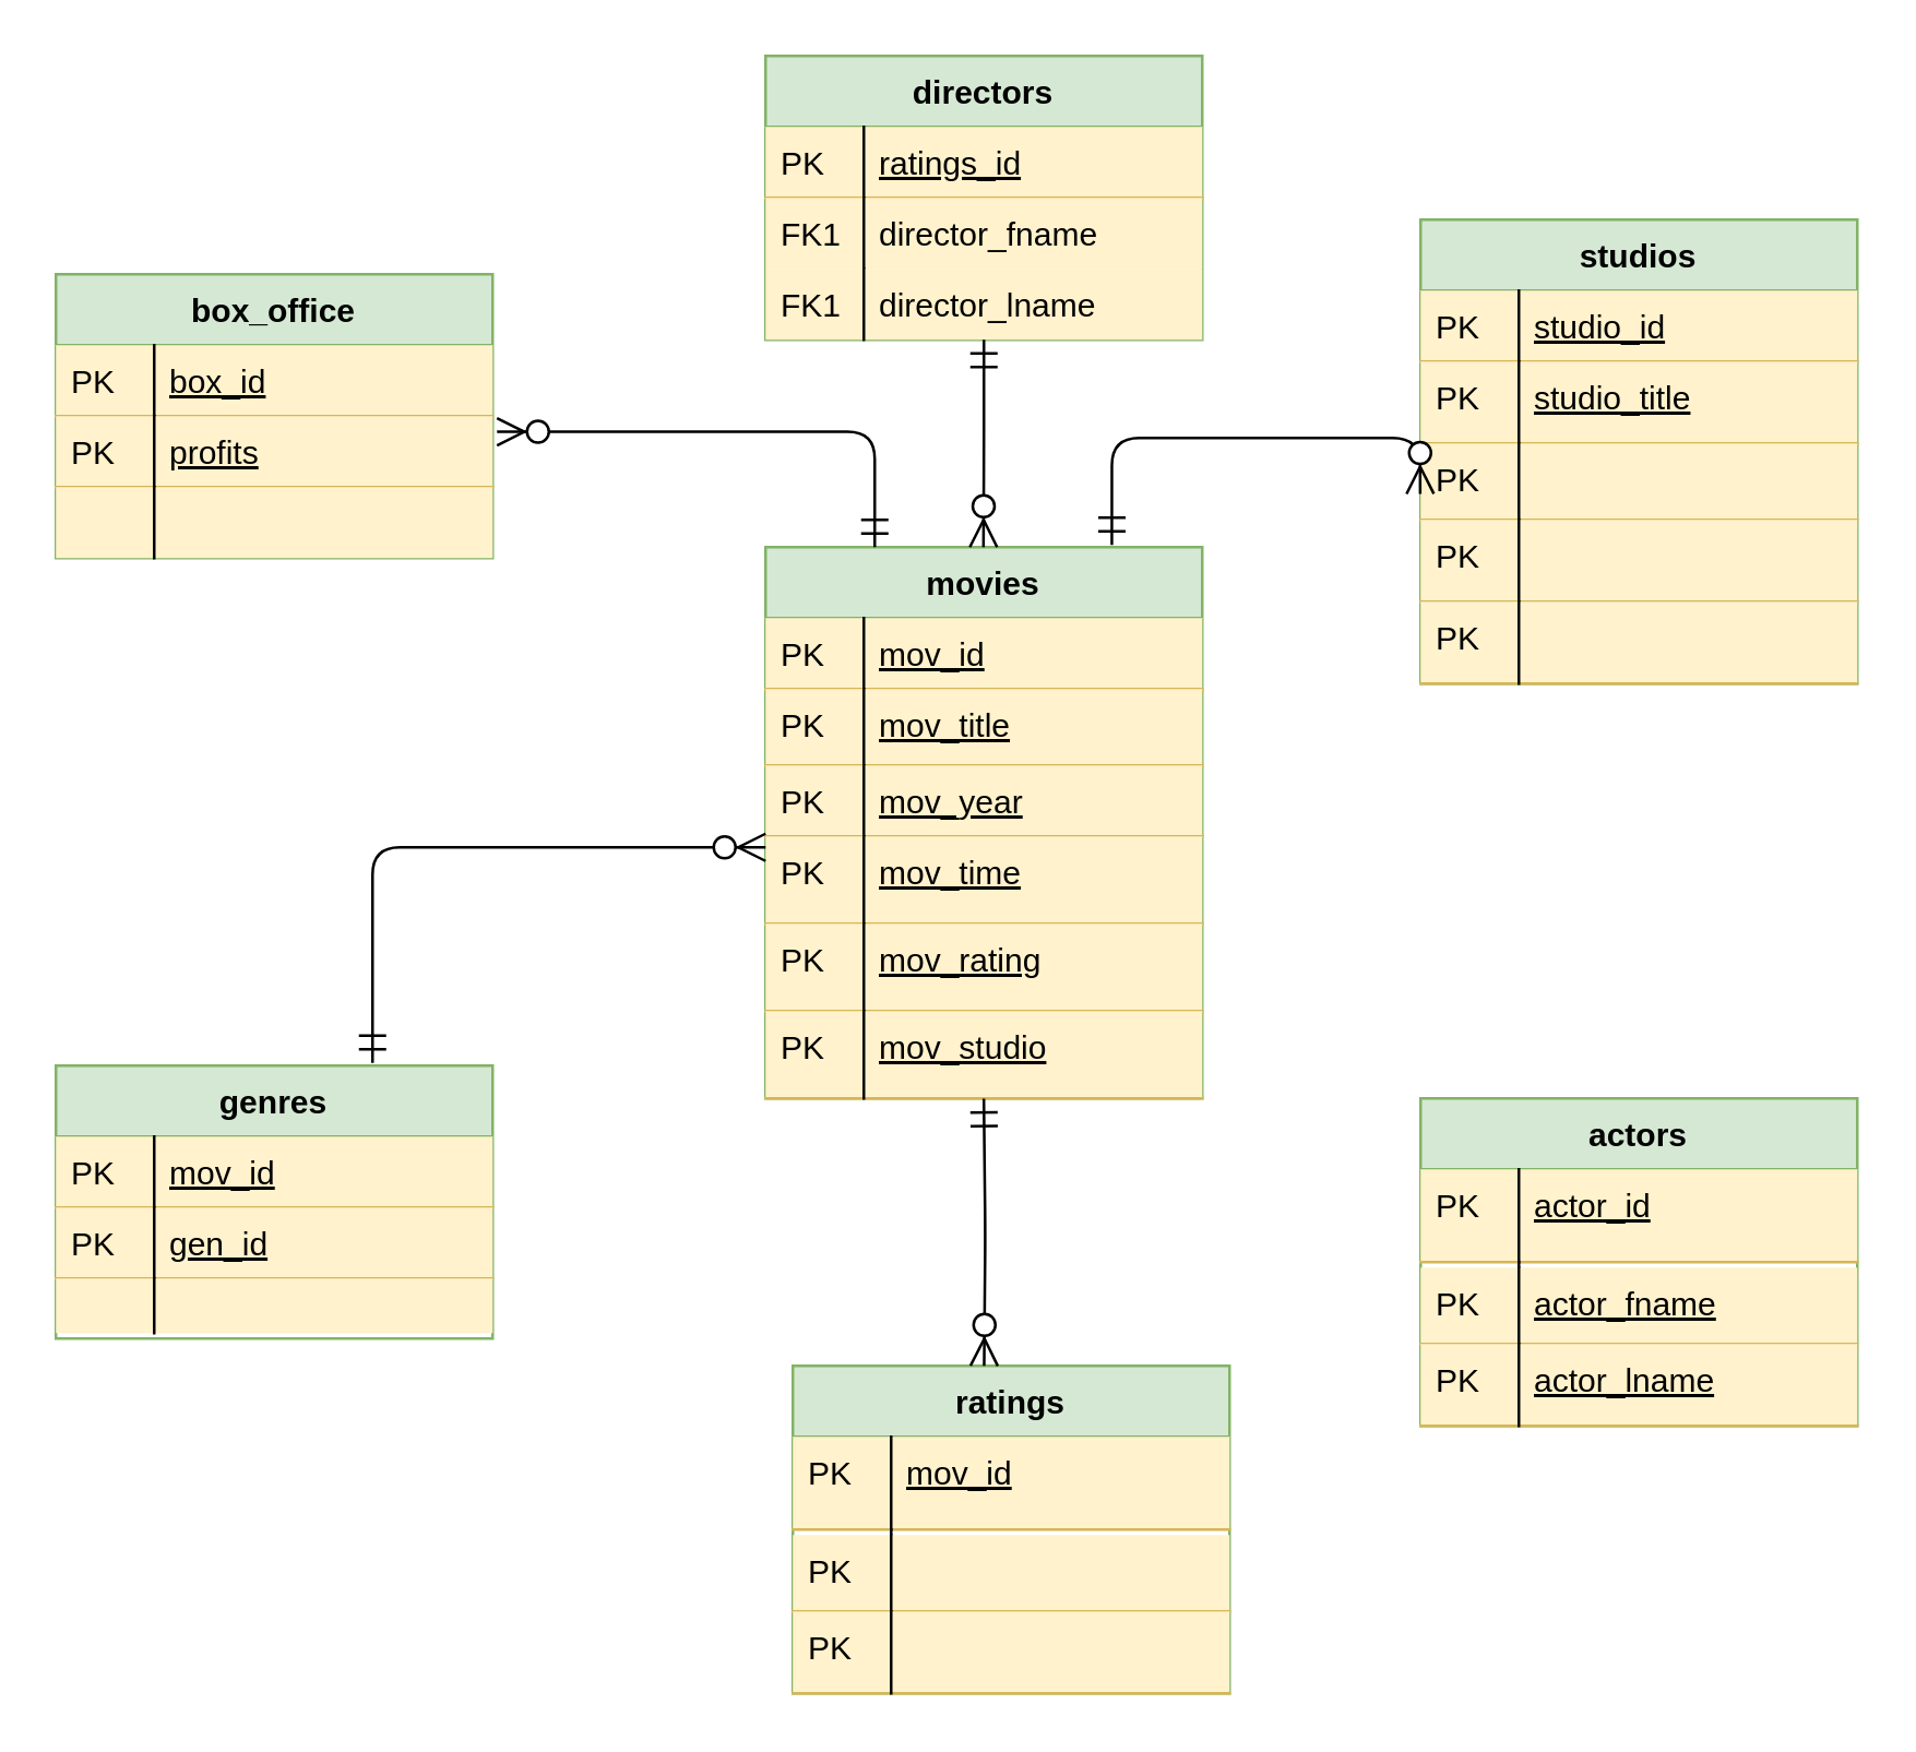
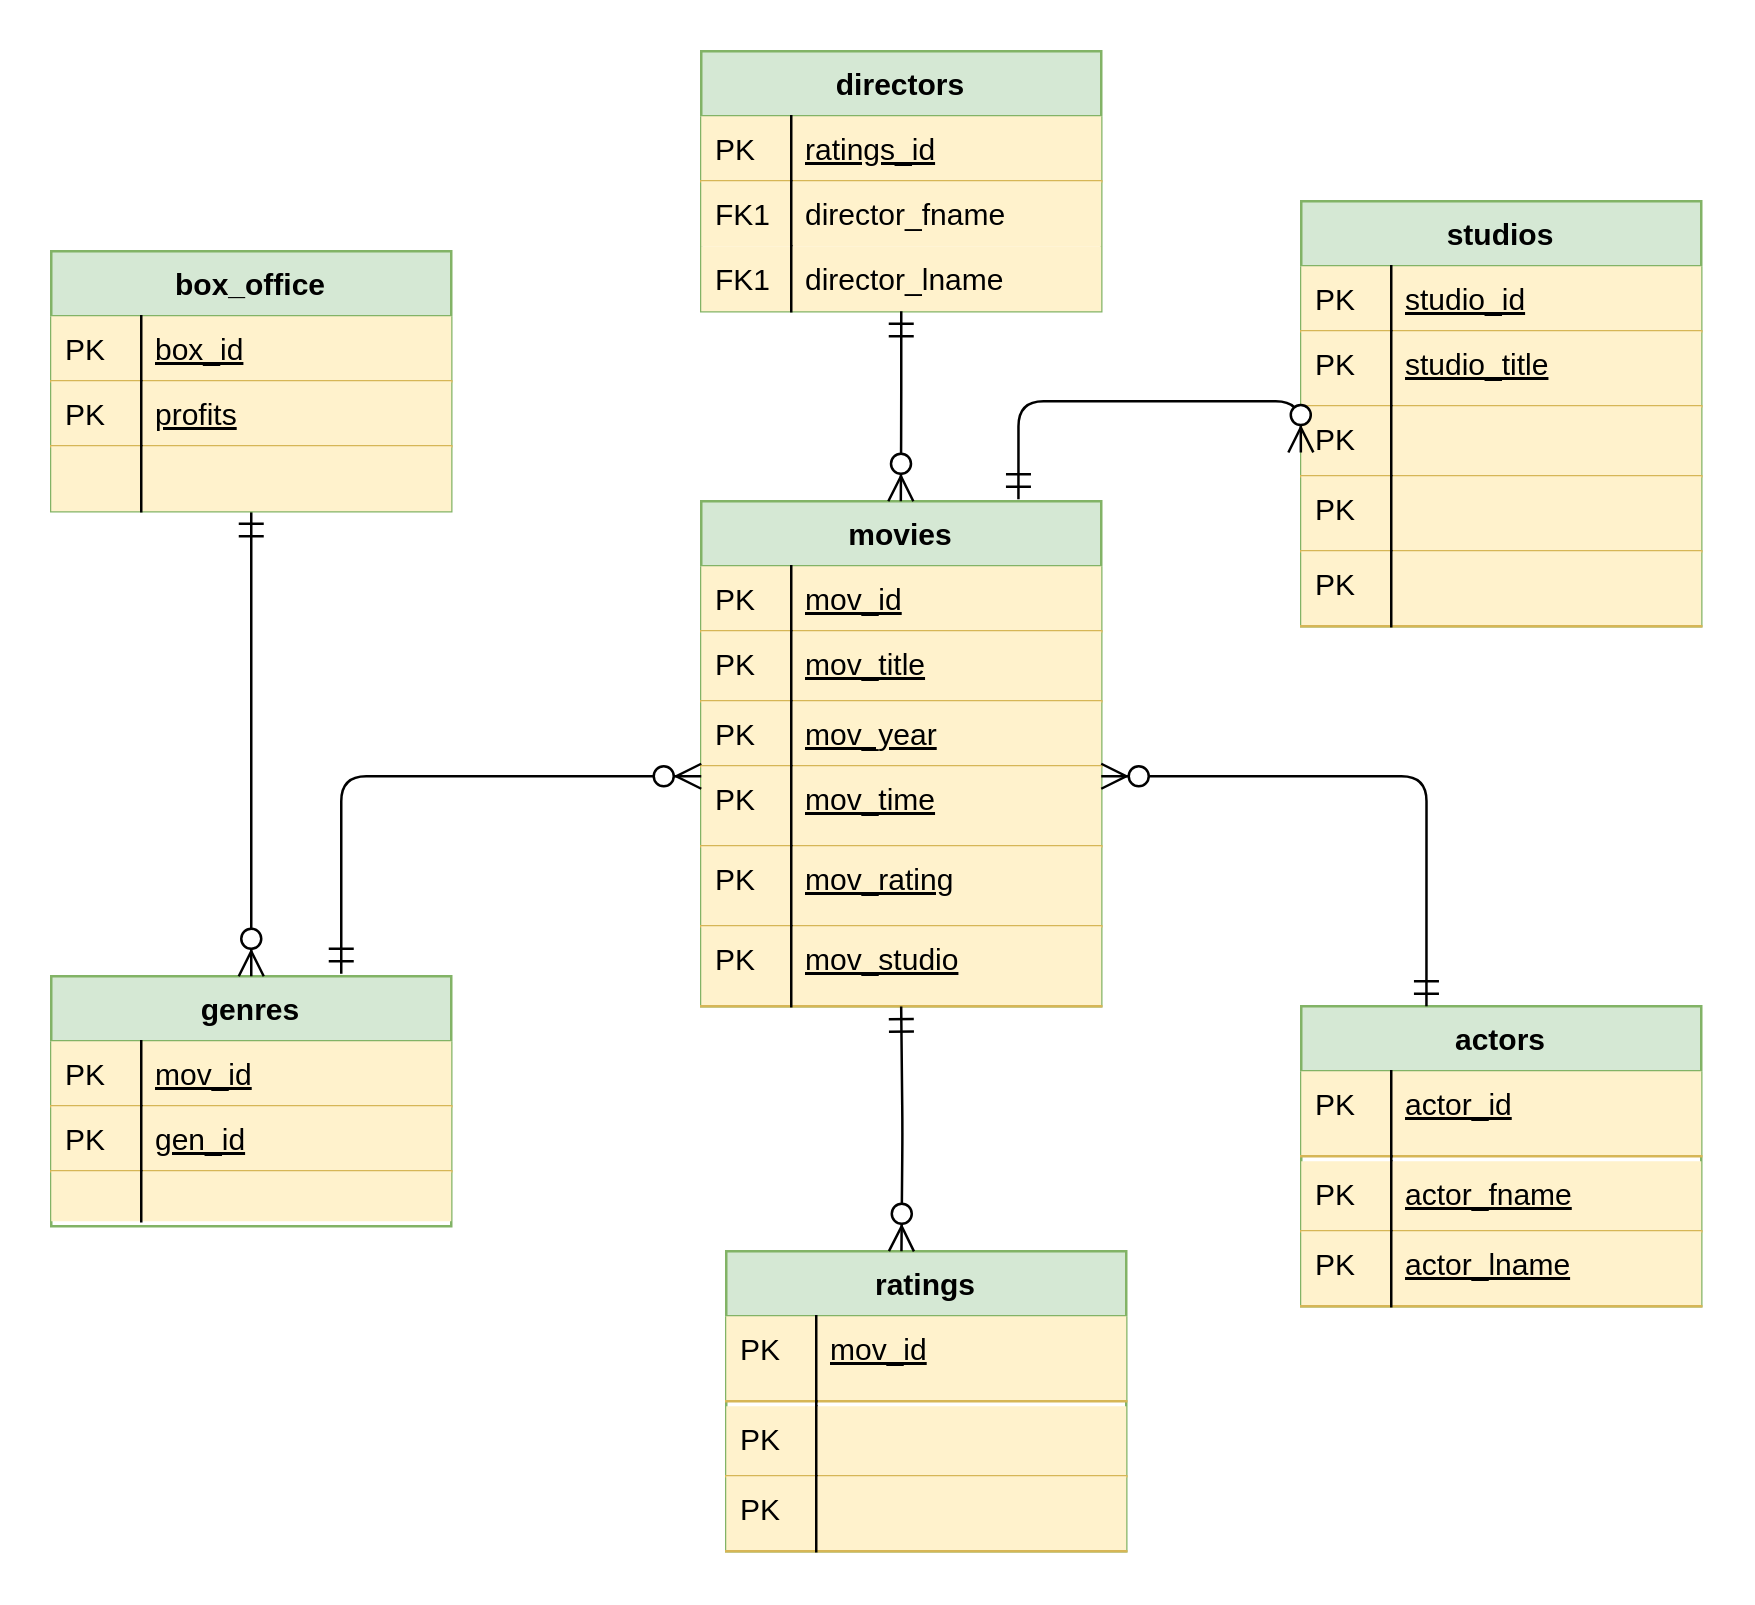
- <mxCell id="73" value="" style="edgeStyle=orthogonalEdgeStyle;endArrow=ERzeroToMany;startArrow=ERmandOne;shadow=0;strokeWidth=1;endSize=8;startSize=8;entryX=1.01;entryY=0.22;entryDx=0;entryDy=0;exitX=0.25;exitY=0;exitDx=0;exitDy=0;entryPerimeter=0;" edge="1" parent="1" source="2" target="67"><mxGeometry width="100" height="100" relative="1" as="geometry"><mxPoint x="334.143" y="159.045" as="sourcePoint" /><mxPoint x="200" y="190" as="targetPoint" /><Array as="points"><mxPoint x="320" y="158" /></Array></mxGeometry></mxCell>
+ <mxCell id="31" value="" style="edgeStyle=orthogonalEdgeStyle;endArrow=ERzeroToMany;startArrow=ERmandOne;shadow=0;strokeWidth=1;endSize=8;startSize=8;entryX=0.5;entryY=0;entryDx=0;entryDy=0;exitX=0.5;exitY=1;exitDx=0;exitDy=0;" edge="1" parent="1" source="64" target="23"><mxGeometry width="100" height="100" relative="1" as="geometry"><mxPoint x="110" y="220" as="sourcePoint" /><mxPoint x="99.8" y="264" as="targetPoint" /><Array as="points"><mxPoint x="100" y="305" /><mxPoint x="100" y="305" /></Array></mxGeometry></mxCell>
+ <mxCell id="72" value="" style="edgeStyle=orthogonalEdgeStyle;endArrow=ERzeroToMany;startArrow=ERmandOne;shadow=0;strokeWidth=1;endSize=8;startSize=8;exitX=0.313;exitY=0;exitDx=0;exitDy=0;exitPerimeter=0;" edge="1" parent="1" source="45" target="9"><mxGeometry width="100" height="100" relative="1" as="geometry"><mxPoint x="564.442" y="345.836" as="sourcePoint" /><mxPoint x="449.998" y="330.002" as="targetPoint" /><Array as="points"><mxPoint x="570" y="310" /></Array></mxGeometry></mxCell>
